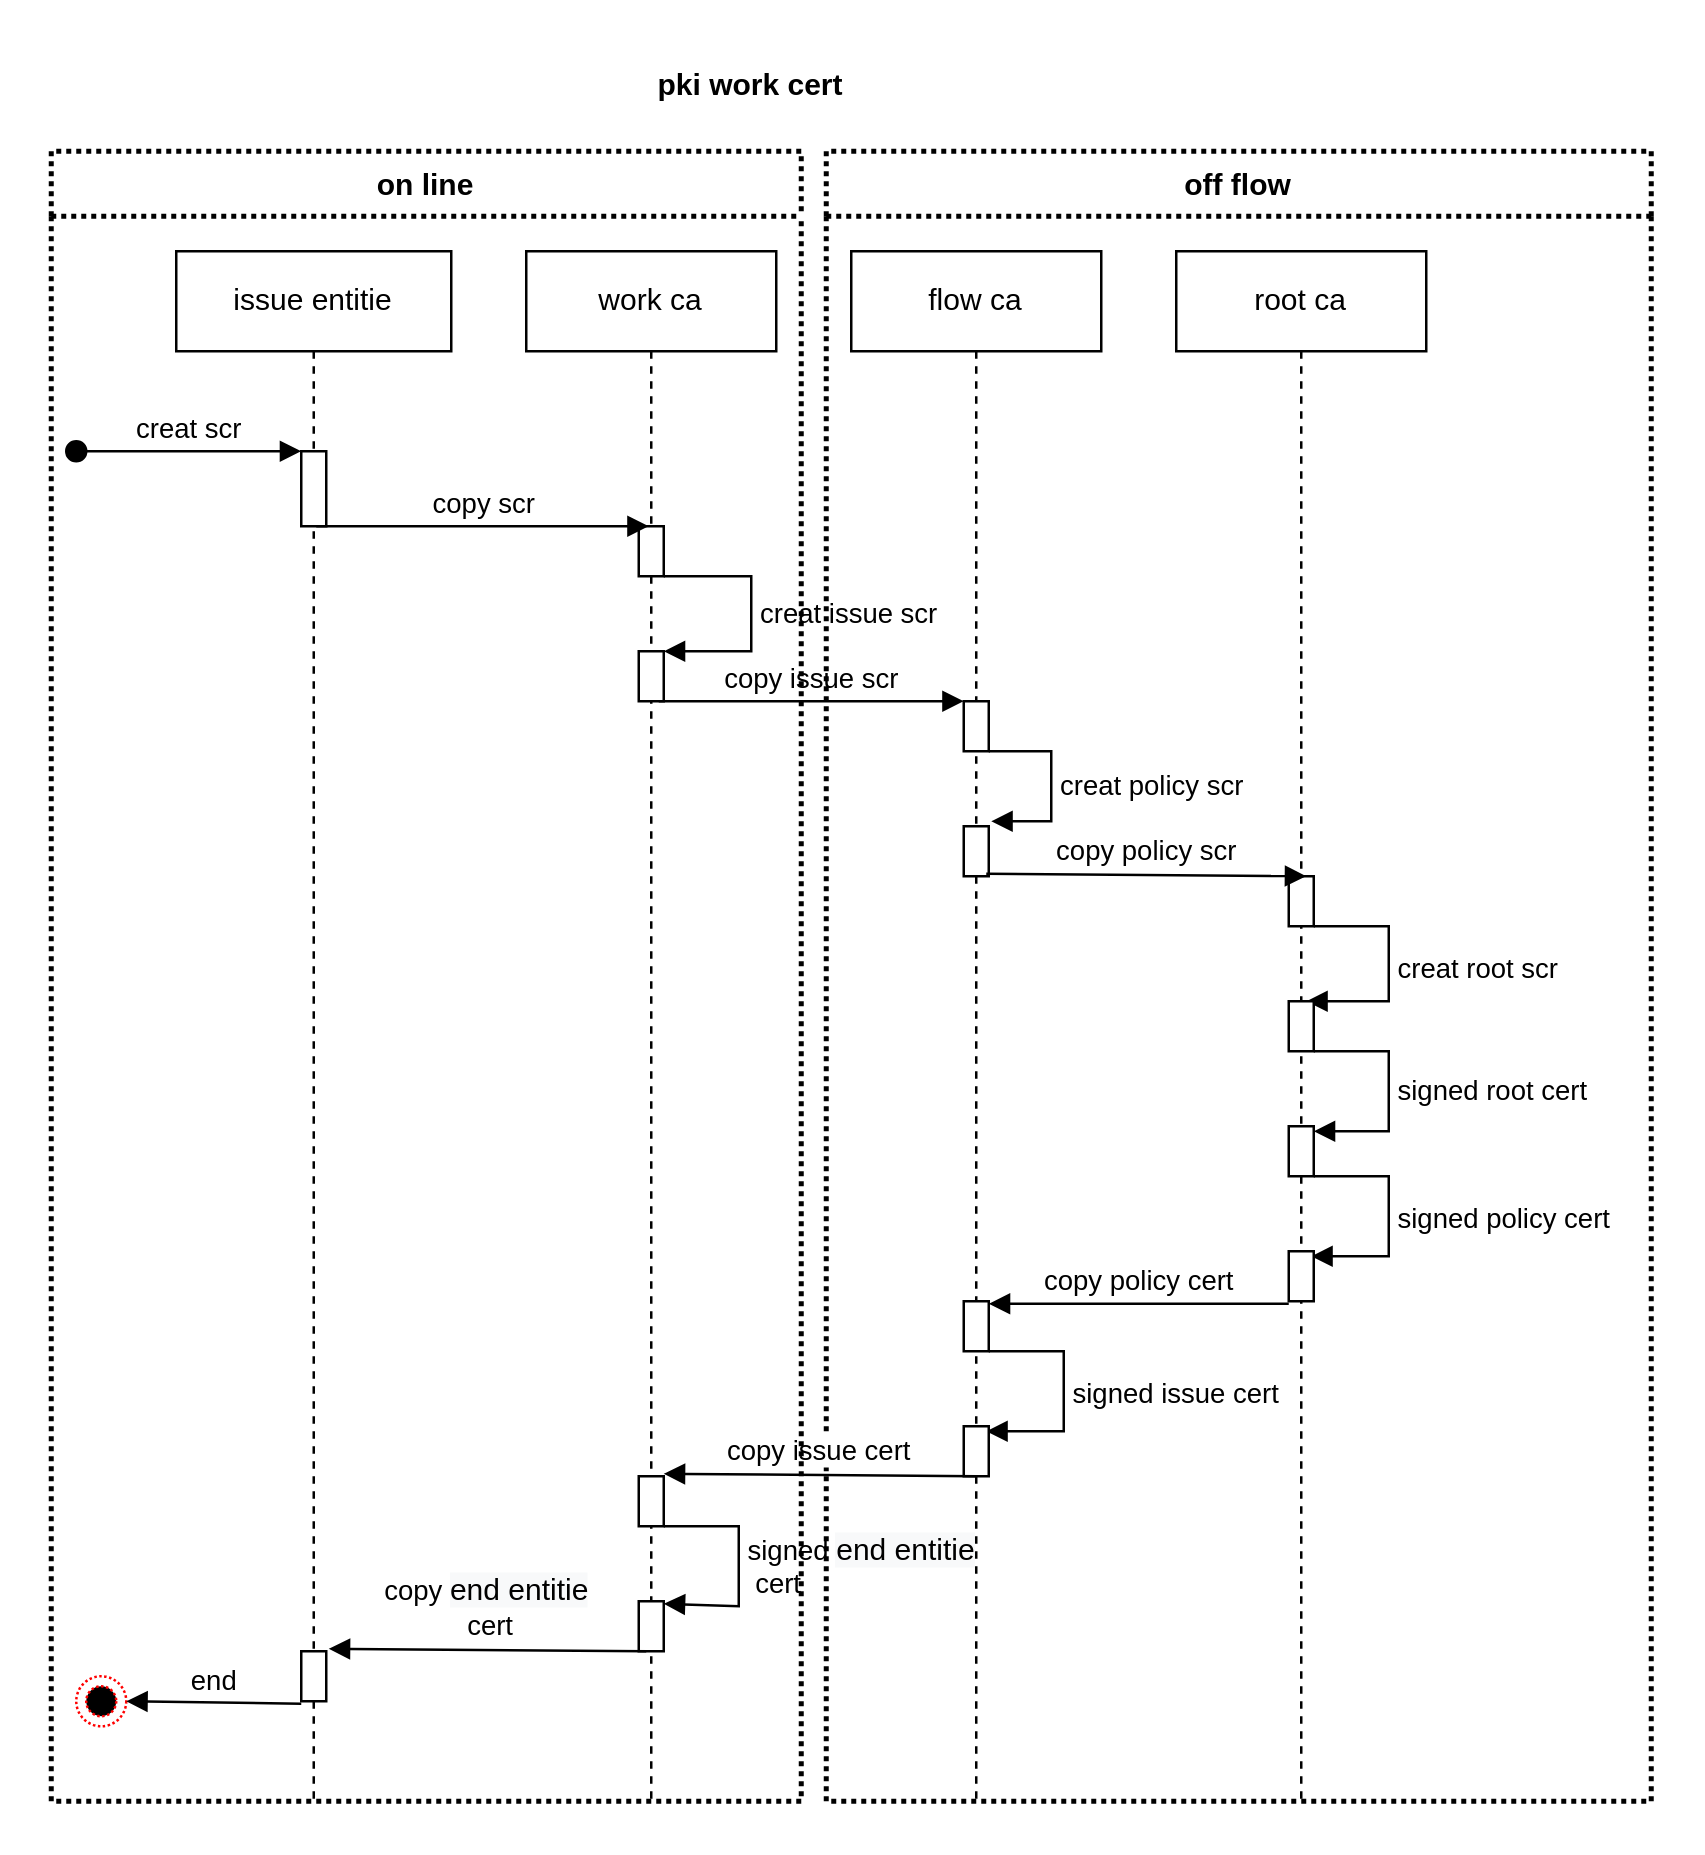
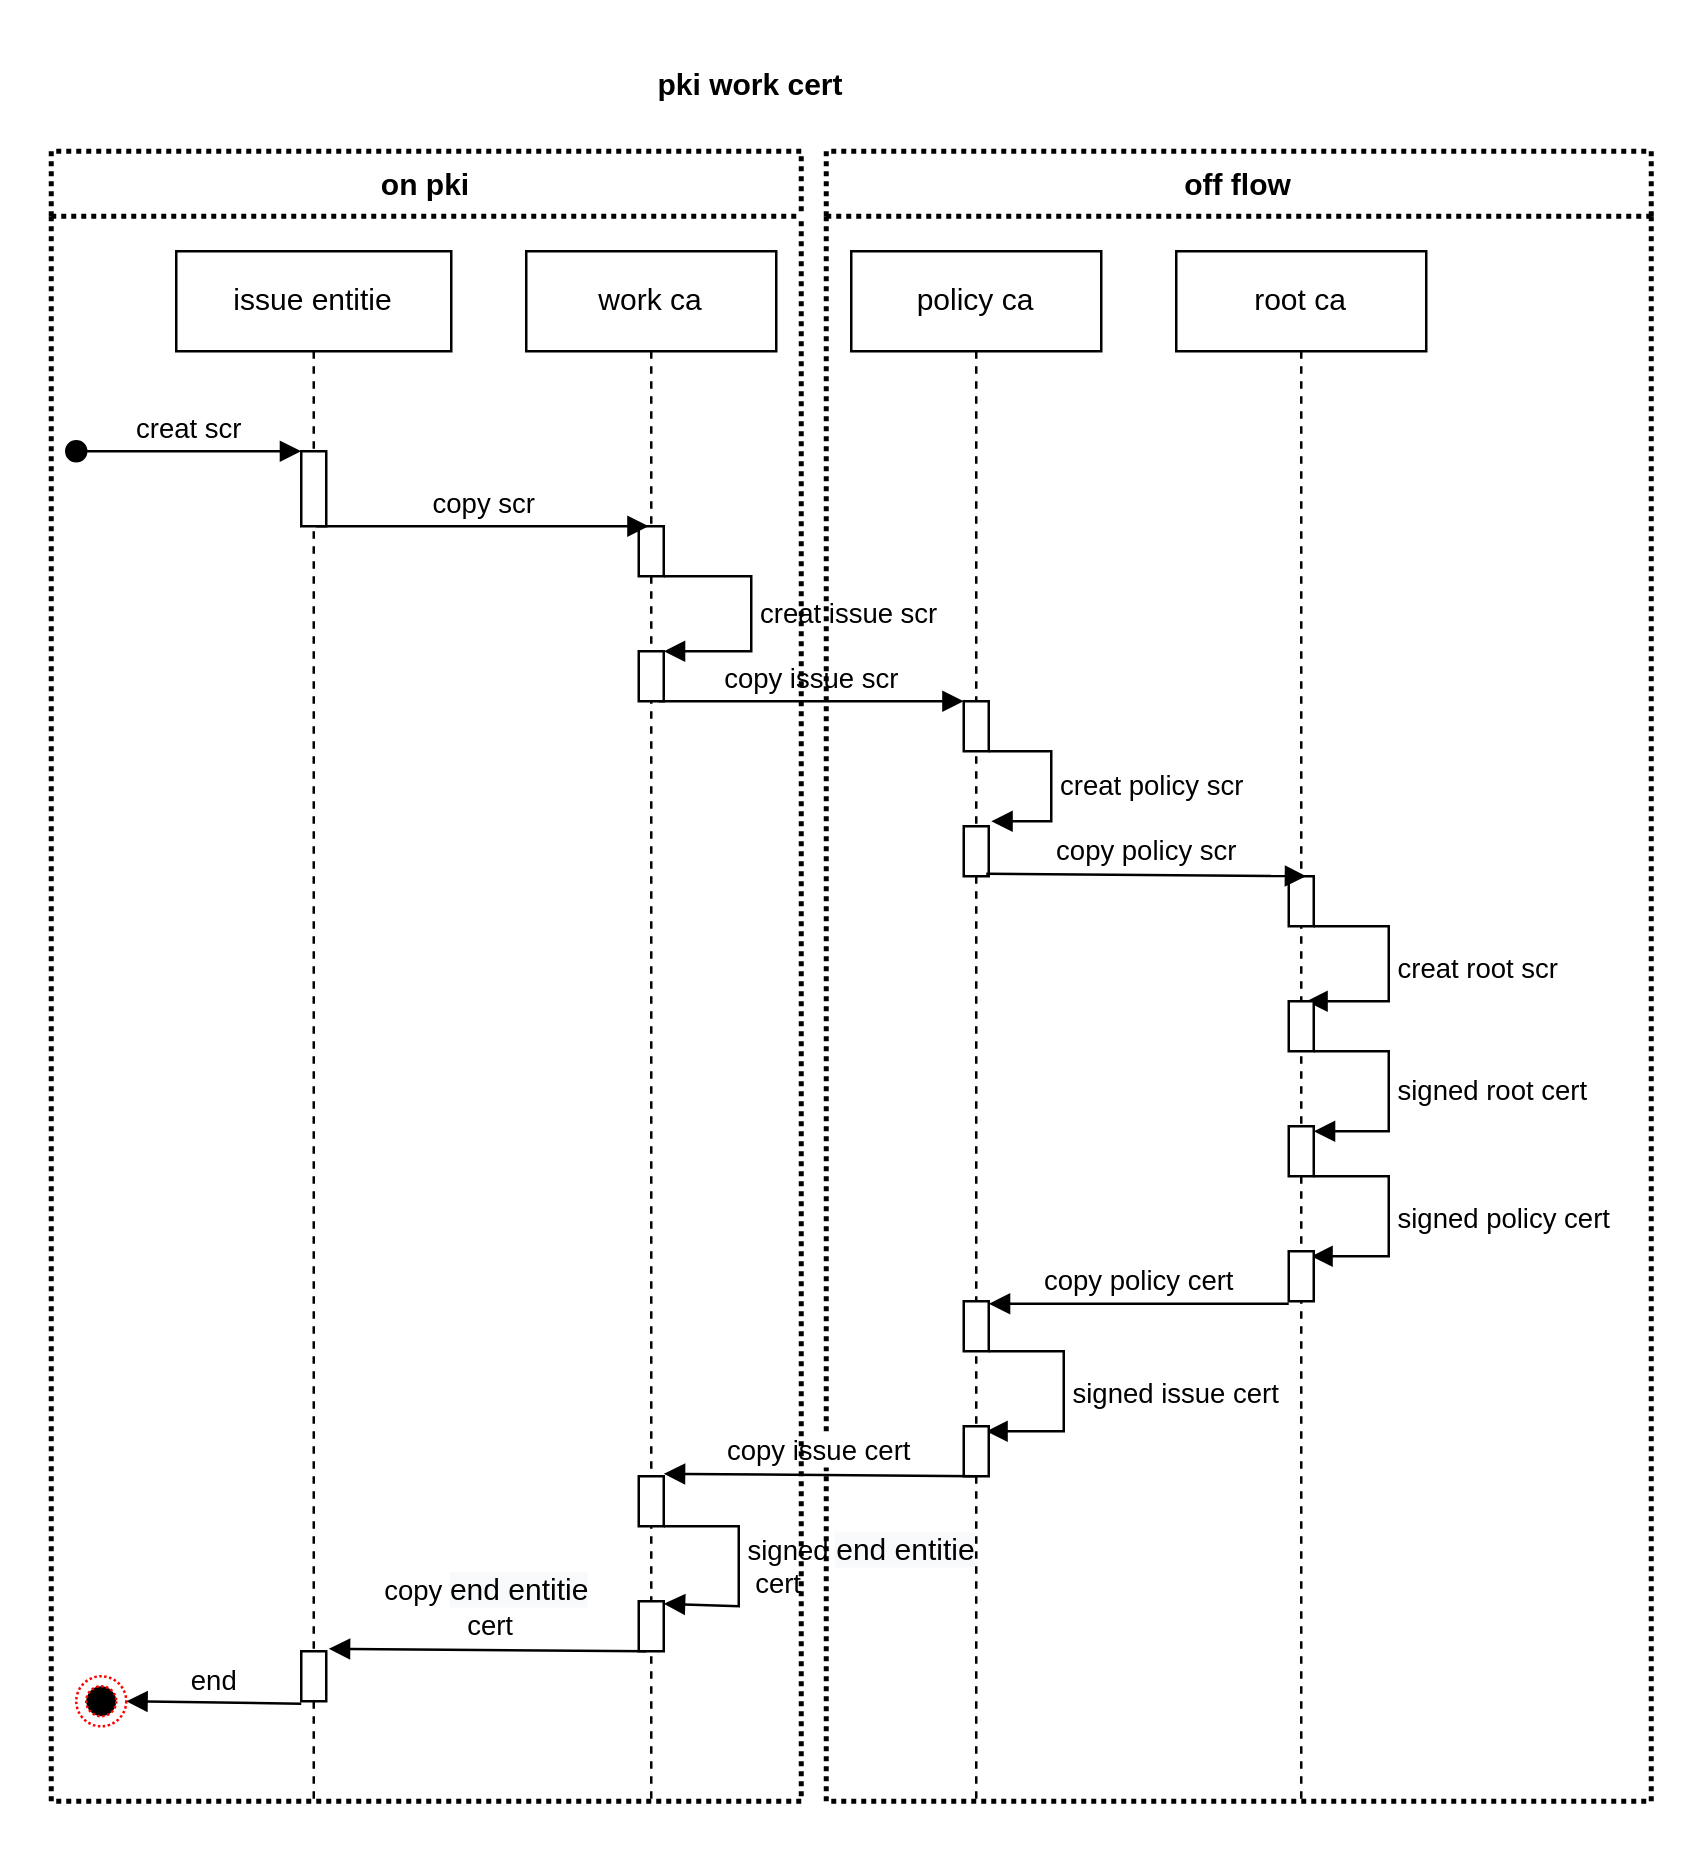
- <mxCell id="38" value="on line" style="swimlane;fontStyle=1;childLayout=stackLayout;horizontal=1;startSize=26;fillColor=none;horizontalStack=0;resizeParent=1;resizeParentMax=0;resizeLast=0;collapsible=1;marginBottom=0;dashed=1;strokeWidth=2;dashPattern=1 1;" vertex="1" parent="1"><mxGeometry x="20" y="60" width="300" height="660" as="geometry" /></mxCell>
+ <mxCell id="38" value="on pki" style="swimlane;fontStyle=1;childLayout=stackLayout;horizontal=1;startSize=26;fillColor=none;horizontalStack=0;resizeParent=1;resizeParentMax=0;resizeLast=0;collapsible=1;marginBottom=0;dashed=1;strokeWidth=2;dashPattern=1 1;" vertex="1" parent="1"><mxGeometry x="20" y="60" width="300" height="660" as="geometry" /></mxCell>
- <mxCell id="12" value="flow ca" style="shape=umlLifeline;perimeter=lifelinePerimeter;whiteSpace=wrap;html=1;container=1;collapsible=0;recursiveResize=0;outlineConnect=0;" vertex="1" parent="1"><mxGeometry x="340" y="100" width="100" height="620" as="geometry" /></mxCell>
+ <mxCell id="12" value="policy ca" style="shape=umlLifeline;perimeter=lifelinePerimeter;whiteSpace=wrap;html=1;container=1;collapsible=0;recursiveResize=0;outlineConnect=0;" vertex="1" parent="1"><mxGeometry x="340" y="100" width="100" height="620" as="geometry" /></mxCell>
